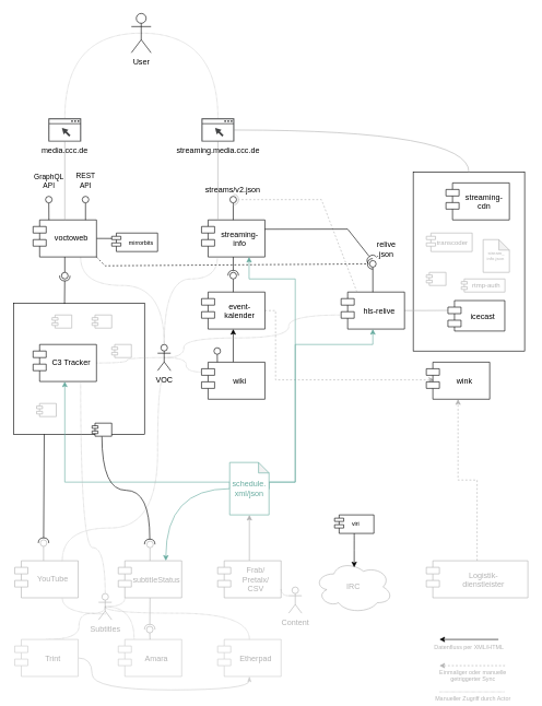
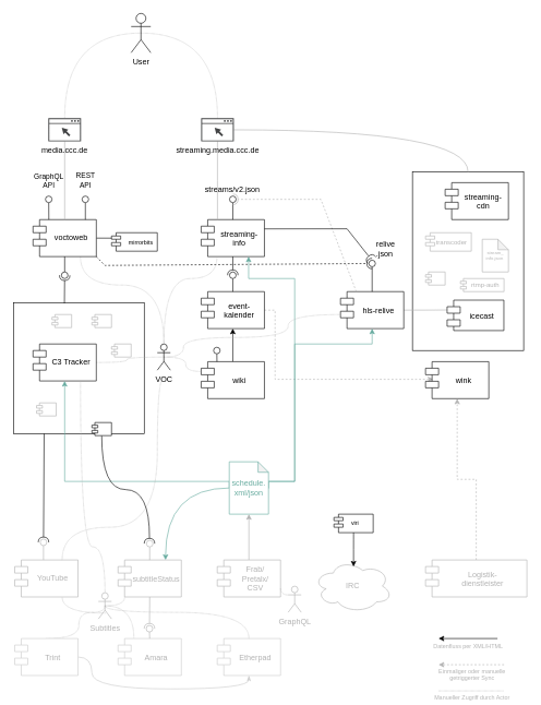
- <mxCell id="93" value="&lt;font&gt;Content&lt;br&gt;&lt;/font&gt;" style="shape=umlActor;verticalLabelPosition=bottom;verticalAlign=top;html=1;outlineConnect=0;fontColor=#B3B3B3;strokeColor=#B3B3B3;" vertex="1" parent="1"><mxGeometry x="440" y="895" width="20" height="40" as="geometry" /></mxCell>
+ <mxCell id="93" value="&lt;font&gt;GraphQL&lt;br&gt;&lt;/font&gt;" style="shape=umlActor;verticalLabelPosition=bottom;verticalAlign=top;html=1;outlineConnect=0;fontColor=#B3B3B3;strokeColor=#B3B3B3;" vertex="1" parent="1"><mxGeometry x="440" y="895" width="20" height="40" as="geometry" /></mxCell>
